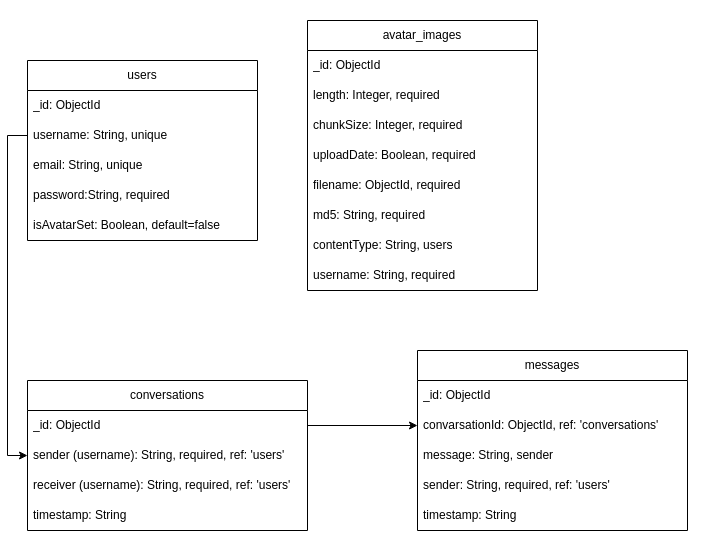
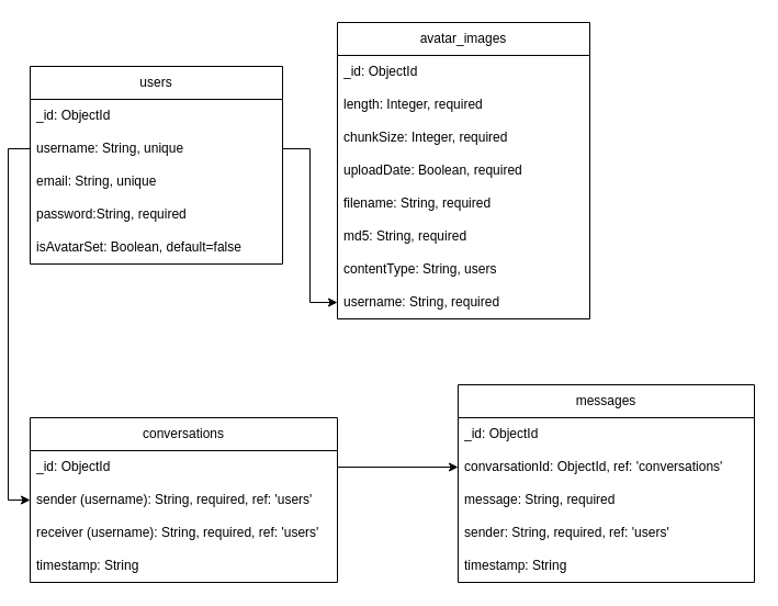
- <mxCell id="24" value="filename: ObjectId, required" style="text;strokeColor=none;fillColor=none;align=left;verticalAlign=middle;spacingLeft=4;spacingRight=4;overflow=hidden;points=[[0,0.5],[1,0.5]];portConstraint=eastwest;rotatable=0;whiteSpace=wrap;html=1;" parent="19" vertex="1"><mxGeometry y="150" width="230" height="30" as="geometry" /></mxCell>
+ <mxCell id="24" value="filename: String, required" style="text;strokeColor=none;fillColor=none;align=left;verticalAlign=middle;spacingLeft=4;spacingRight=4;overflow=hidden;points=[[0,0.5],[1,0.5]];portConstraint=eastwest;rotatable=0;whiteSpace=wrap;html=1;" parent="19" vertex="1"><mxGeometry y="150" width="230" height="30" as="geometry" /></mxCell>
+ <mxCell id="28" style="edgeStyle=orthogonalEdgeStyle;rounded=0;orthogonalLoop=1;jettySize=auto;html=1;exitX=1;exitY=0.5;exitDx=0;exitDy=0;entryX=0;entryY=0.5;entryDx=0;entryDy=0;" parent="1" source="4" target="27" edge="1"><mxGeometry relative="1" as="geometry" /></mxCell>
- <mxCell id="11" value="message: String, sender" style="text;strokeColor=none;fillColor=none;align=left;verticalAlign=middle;spacingLeft=4;spacingRight=4;overflow=hidden;points=[[0,0.5],[1,0.5]];portConstraint=eastwest;rotatable=0;whiteSpace=wrap;html=1;" parent="8" vertex="1"><mxGeometry y="90" width="270" height="30" as="geometry" /></mxCell>
+ <mxCell id="11" value="message: String, required" style="text;strokeColor=none;fillColor=none;align=left;verticalAlign=middle;spacingLeft=4;spacingRight=4;overflow=hidden;points=[[0,0.5],[1,0.5]];portConstraint=eastwest;rotatable=0;whiteSpace=wrap;html=1;" parent="8" vertex="1"><mxGeometry y="90" width="270" height="30" as="geometry" /></mxCell>
